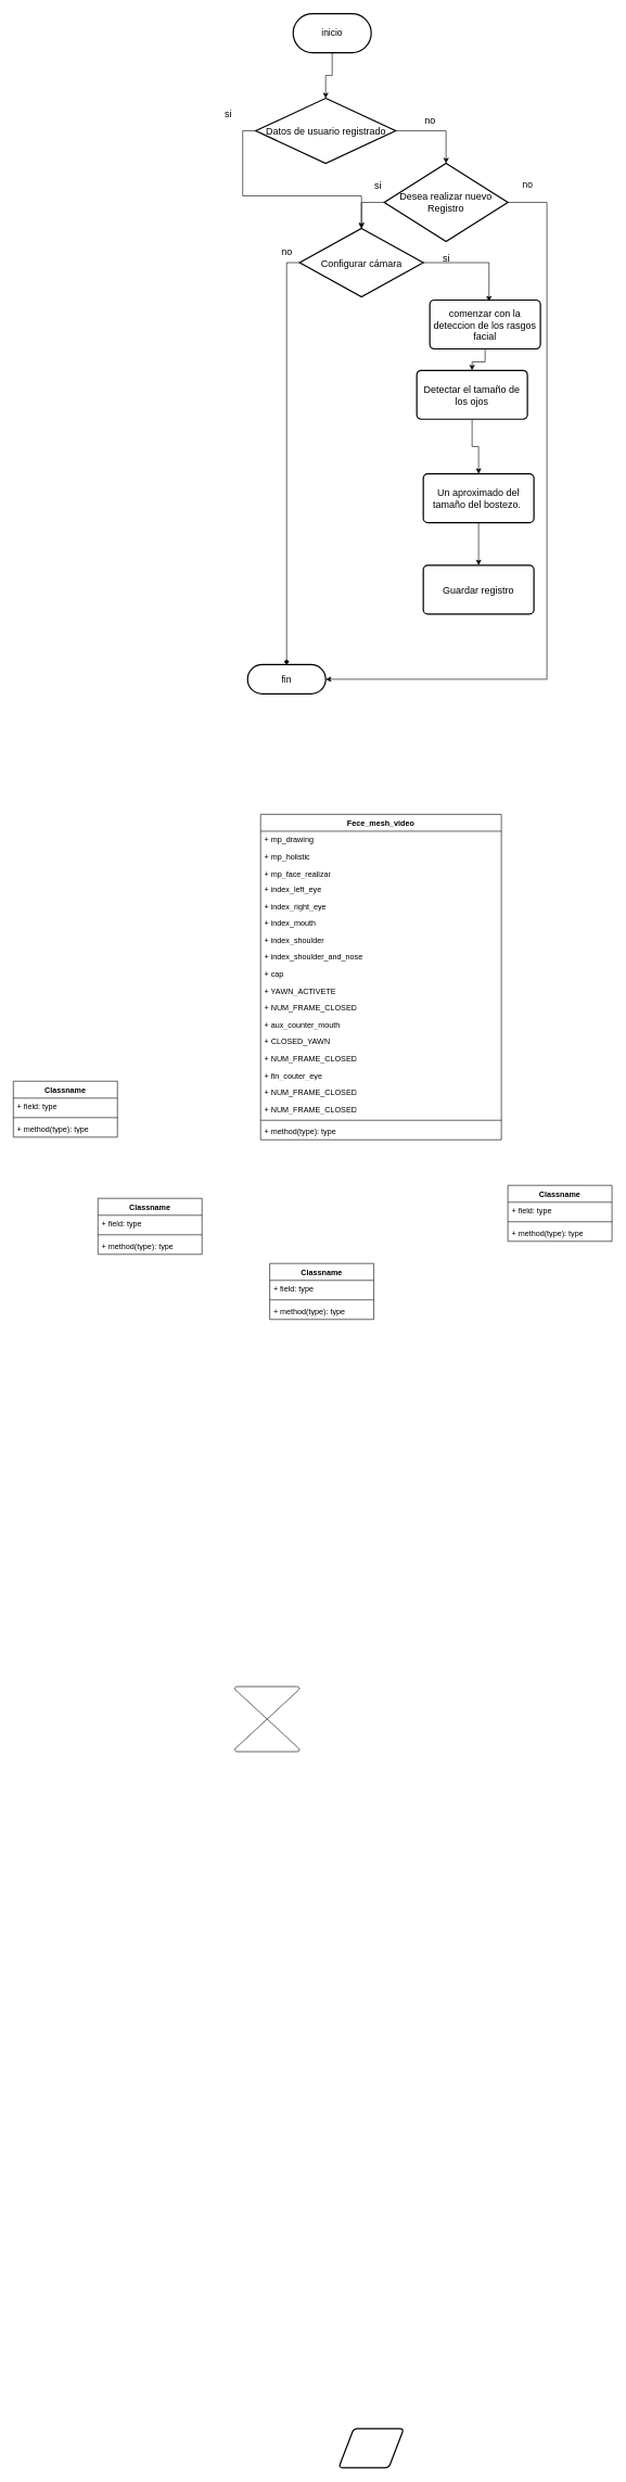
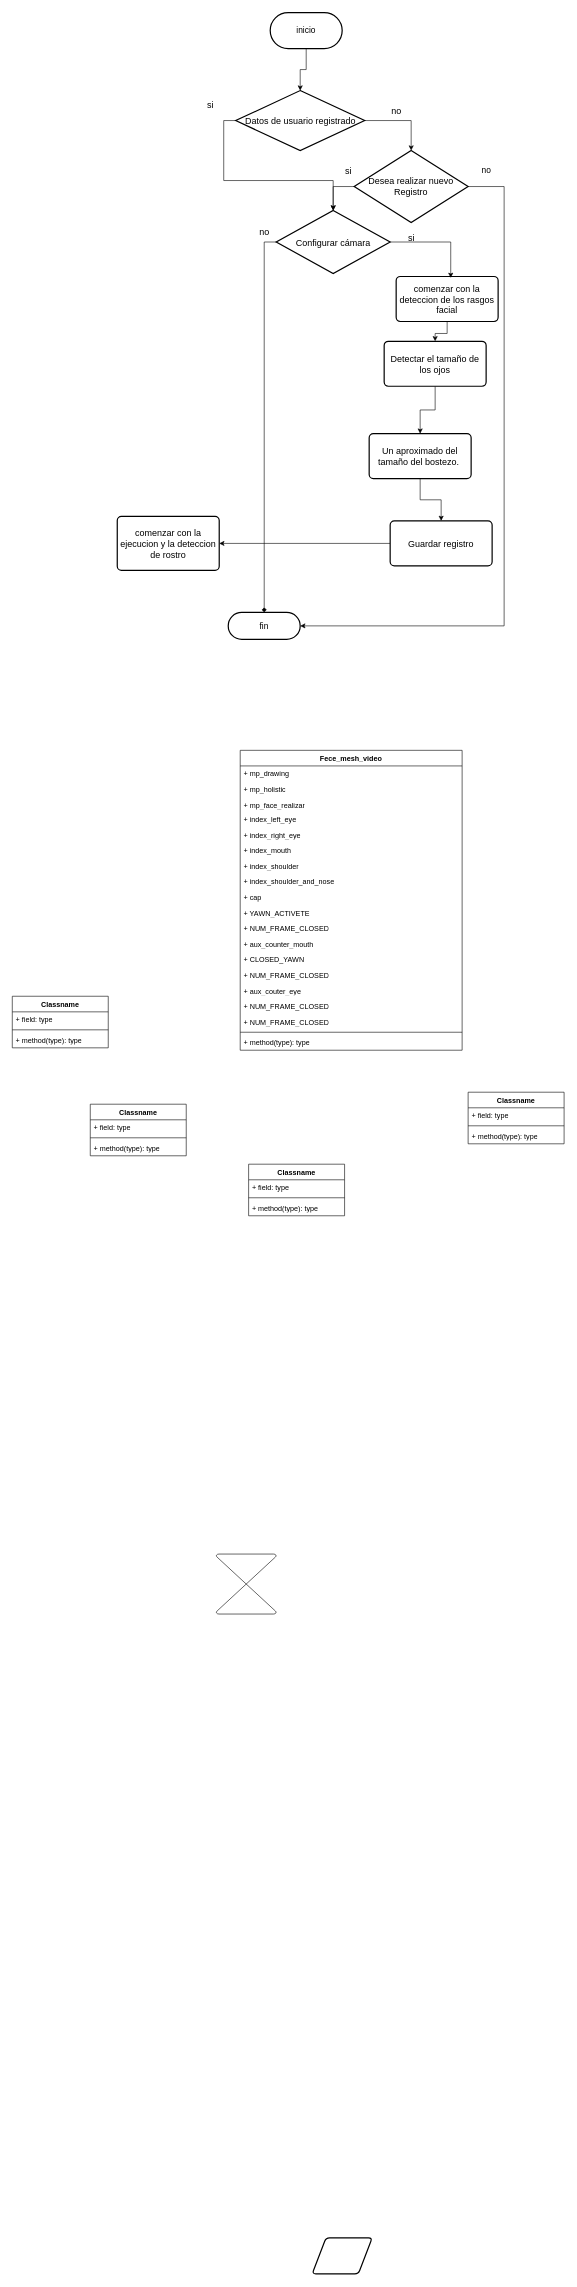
- <mxCell id="24" value="&lt;span style=&quot;font-size: 15px;&quot;&gt;Un aproximado del tamaño del bostezo.&amp;nbsp;&lt;/span&gt;" style="rounded=1;whiteSpace=wrap;html=1;absoluteArcSize=1;arcSize=14;strokeWidth=2;" vertex="1" parent="1"><mxGeometry x="650" y="727" width="170" height="75" as="geometry" /></mxCell>
+ <mxCell id="24" value="&lt;span style=&quot;font-size: 15px;&quot;&gt;Un aproximado del tamaño del bostezo.&amp;nbsp;&lt;/span&gt;" style="rounded=1;whiteSpace=wrap;html=1;absoluteArcSize=1;arcSize=14;strokeWidth=2;" vertex="1" parent="1"><mxGeometry x="615" y="722" width="170" height="75" as="geometry" /></mxCell>
+ <mxCell id="9" value="&lt;font style=&quot;font-size: 15px;&quot;&gt;comenzar con la ejecucion y la deteccion de rostro&lt;/font&gt;" style="rounded=1;whiteSpace=wrap;html=1;absoluteArcSize=1;arcSize=14;strokeWidth=2;" vertex="1" parent="1"><mxGeometry x="195" y="860" width="170" height="90" as="geometry" /></mxCell>
+ <mxCell id="25" style="edgeStyle=orthogonalEdgeStyle;rounded=0;orthogonalLoop=1;jettySize=auto;html=1;exitX=0;exitY=0.5;exitDx=0;exitDy=0;" edge="1" parent="1" source="26" target="9"><mxGeometry relative="1" as="geometry" /></mxCell>
- <mxCell id="46" value="+ fin_couter_eye" style="text;strokeColor=none;fillColor=none;align=left;verticalAlign=top;spacingLeft=4;spacingRight=4;overflow=hidden;rotatable=0;points=[[0,0.5],[1,0.5]];portConstraint=eastwest;whiteSpace=wrap;html=1;" vertex="1" parent="31"><mxGeometry y="388" width="370" height="26" as="geometry" /></mxCell>
+ <mxCell id="46" value="+ aux_couter_eye" style="text;strokeColor=none;fillColor=none;align=left;verticalAlign=top;spacingLeft=4;spacingRight=4;overflow=hidden;rotatable=0;points=[[0,0.5],[1,0.5]];portConstraint=eastwest;whiteSpace=wrap;html=1;" vertex="1" parent="31"><mxGeometry y="388" width="370" height="26" as="geometry" /></mxCell>
